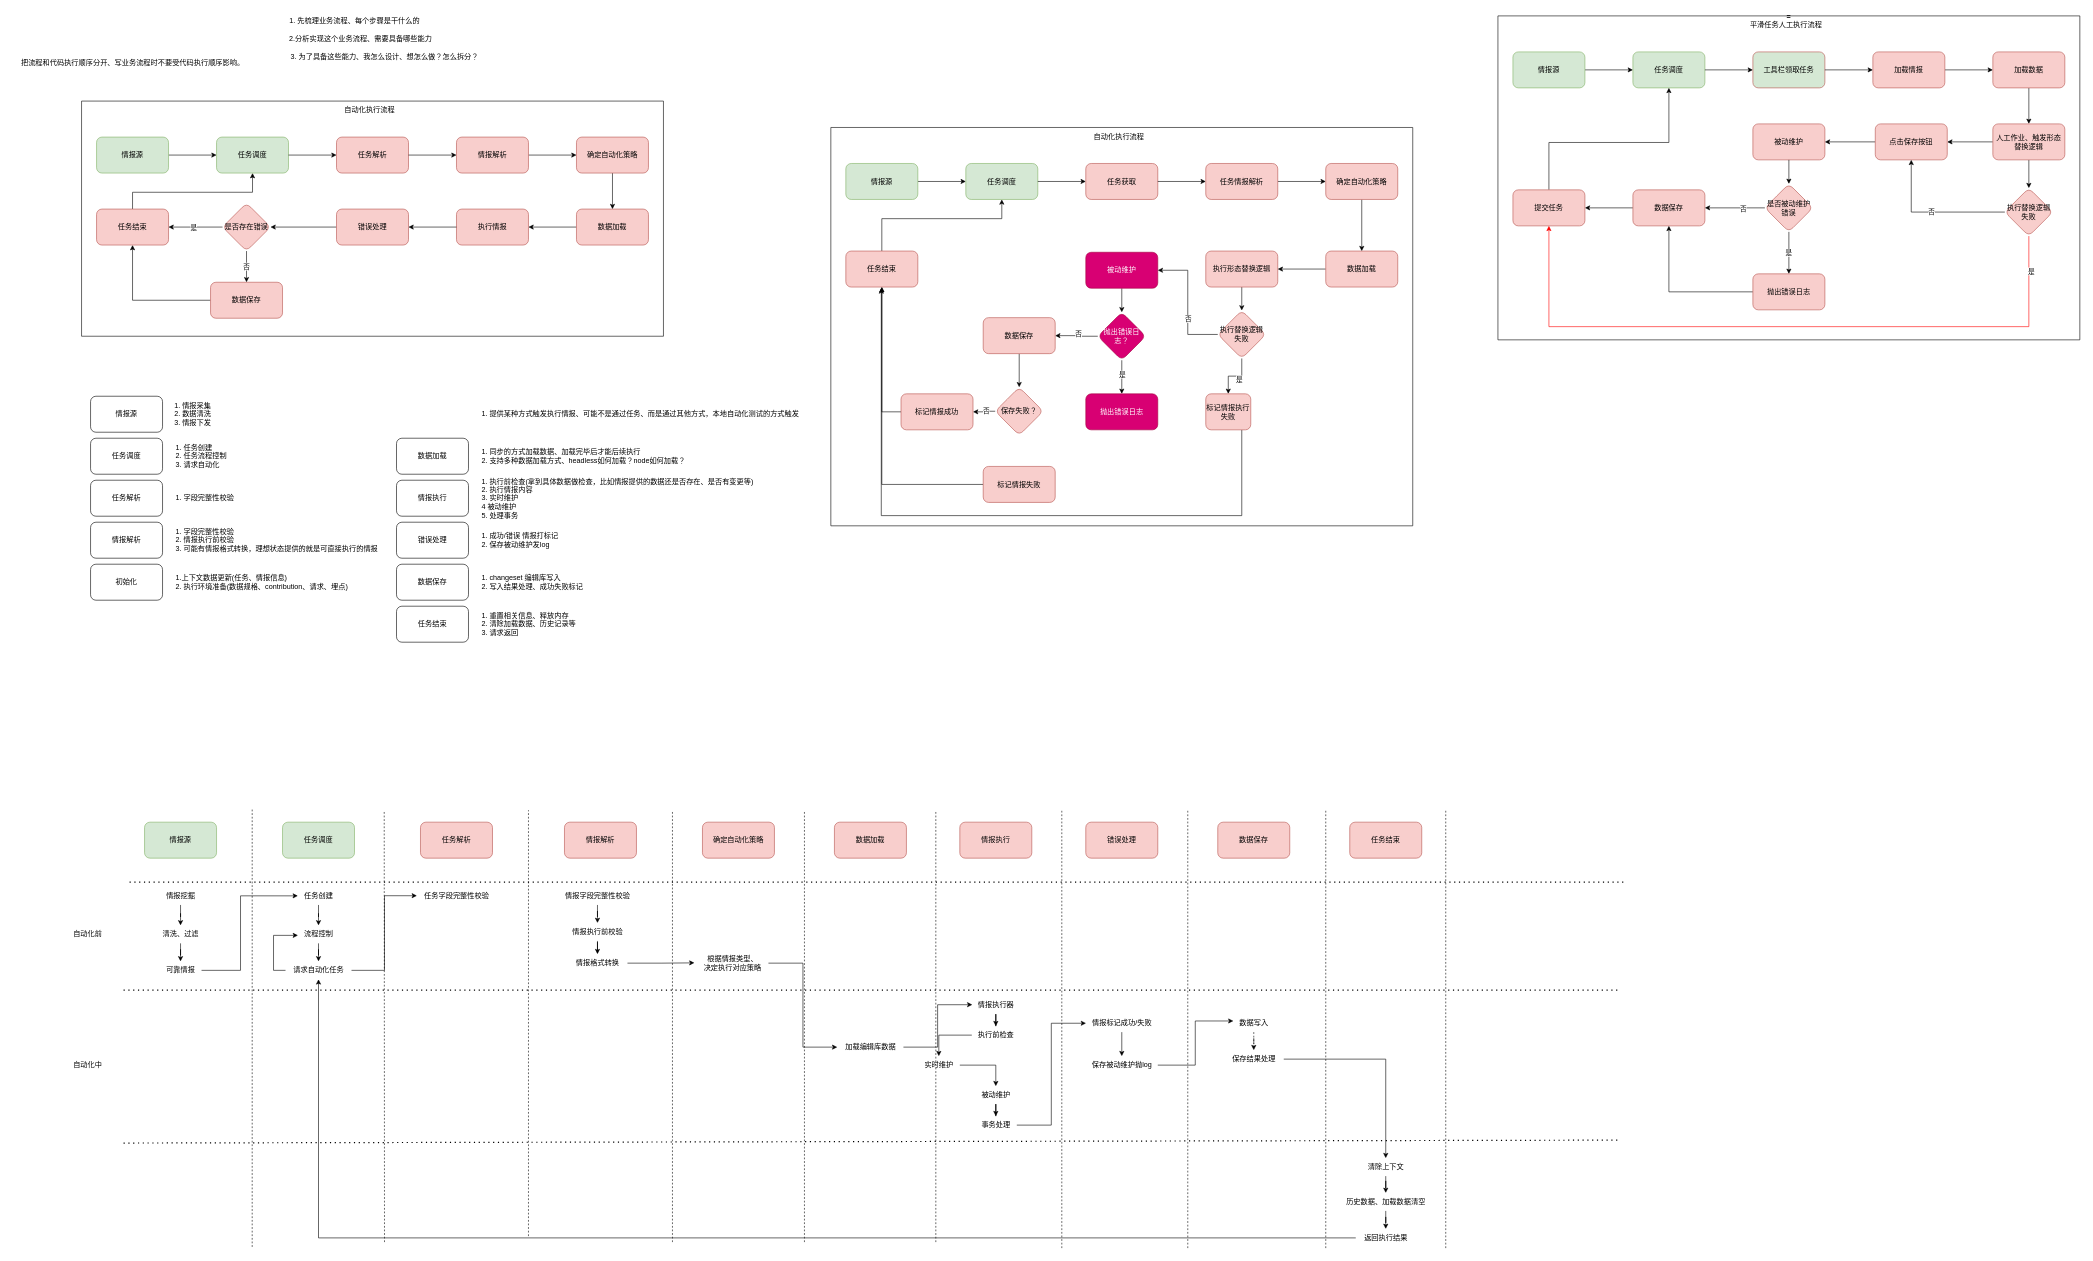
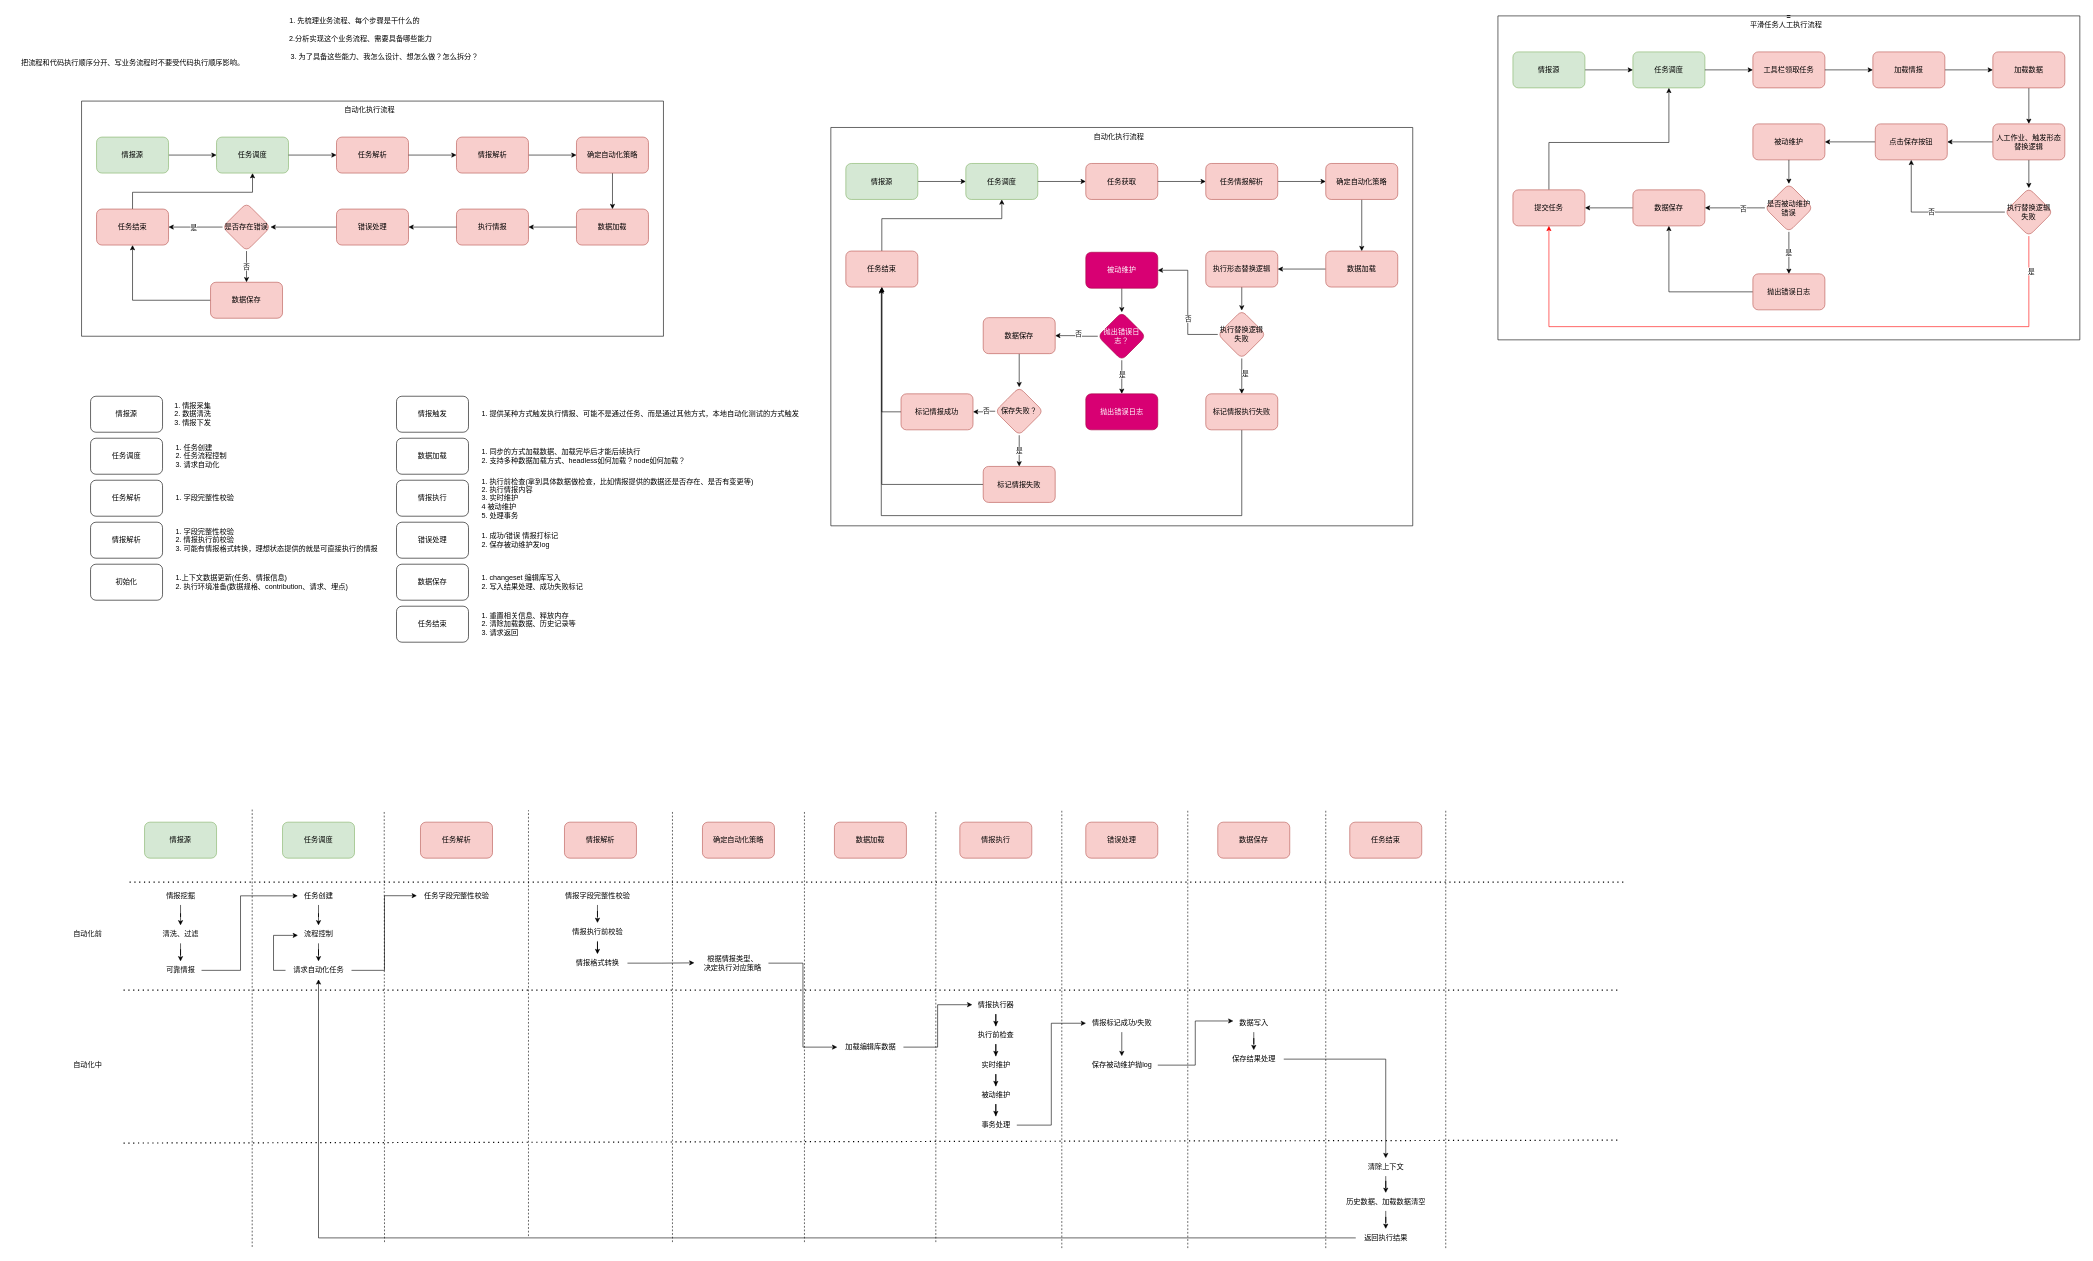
- <mxCell id="185" value="工具栏领取任务" style="rounded=1;whiteSpace=wrap;html=1;noLabel=0;fillColor=#d5e8d4;strokeColor=#b85450;" vertex="1" parent="170"><mxGeometry x="425" y="60" width="120" height="60" as="geometry" /></mxCell>
+ <mxCell id="185" value="工具栏领取任务" style="rounded=1;whiteSpace=wrap;html=1;noLabel=0;fillColor=#f8cecc;strokeColor=#b85450;" vertex="1" parent="170"><mxGeometry x="425" y="60" width="120" height="60" as="geometry" /></mxCell>
- <mxCell id="155" value="标记情报执行失败" style="whiteSpace=wrap;html=1;fillColor=#f8cecc;strokeColor=#b85450;rounded=1;" vertex="1" parent="127"><mxGeometry x="625" y="444" width="75" height="60" as="geometry" /></mxCell>
+ <mxCell id="155" value="标记情报执行失败" style="whiteSpace=wrap;html=1;fillColor=#f8cecc;strokeColor=#b85450;rounded=1;" vertex="1" parent="127"><mxGeometry x="625" y="444" width="120" height="60" as="geometry" /></mxCell>
+ <mxCell id="47" value="情报触发" style="rounded=1;whiteSpace=wrap;html=1;" parent="1" vertex="1"><mxGeometry x="660" y="660" width="120" height="60" as="geometry" /></mxCell>
+ <mxCell id="164" value="是" style="edgeStyle=orthogonalEdgeStyle;rounded=0;orthogonalLoop=1;jettySize=auto;html=1;" edge="1" parent="127" source="165" target="169"><mxGeometry relative="1" as="geometry" /></mxCell>
- <mxCell id="107" style="edgeStyle=orthogonalEdgeStyle;rounded=0;orthogonalLoop=1;jettySize=auto;html=1;dashed=1;" parent="1" source="108" target="110" edge="1"><mxGeometry relative="1" as="geometry" /></mxCell>
+ <mxCell id="107" style="edgeStyle=orthogonalEdgeStyle;rounded=0;orthogonalLoop=1;jettySize=auto;html=1;" parent="1" source="108" target="110" edge="1"><mxGeometry relative="1" as="geometry" /></mxCell>
- <mxCell id="93" value="实时维护" style="text;html=1;align=center;verticalAlign=middle;resizable=0;points=[];autosize=1;strokeColor=none;fillColor=none;" parent="1" vertex="1"><mxGeometry x="1529" y="1760" width="70" height="30" as="geometry" /></mxCell>
+ <mxCell id="93" value="实时维护" style="text;html=1;align=center;verticalAlign=middle;resizable=0;points=[];autosize=1;strokeColor=none;fillColor=none;" parent="1" vertex="1"><mxGeometry x="1624" y="1760" width="70" height="30" as="geometry" /></mxCell>
